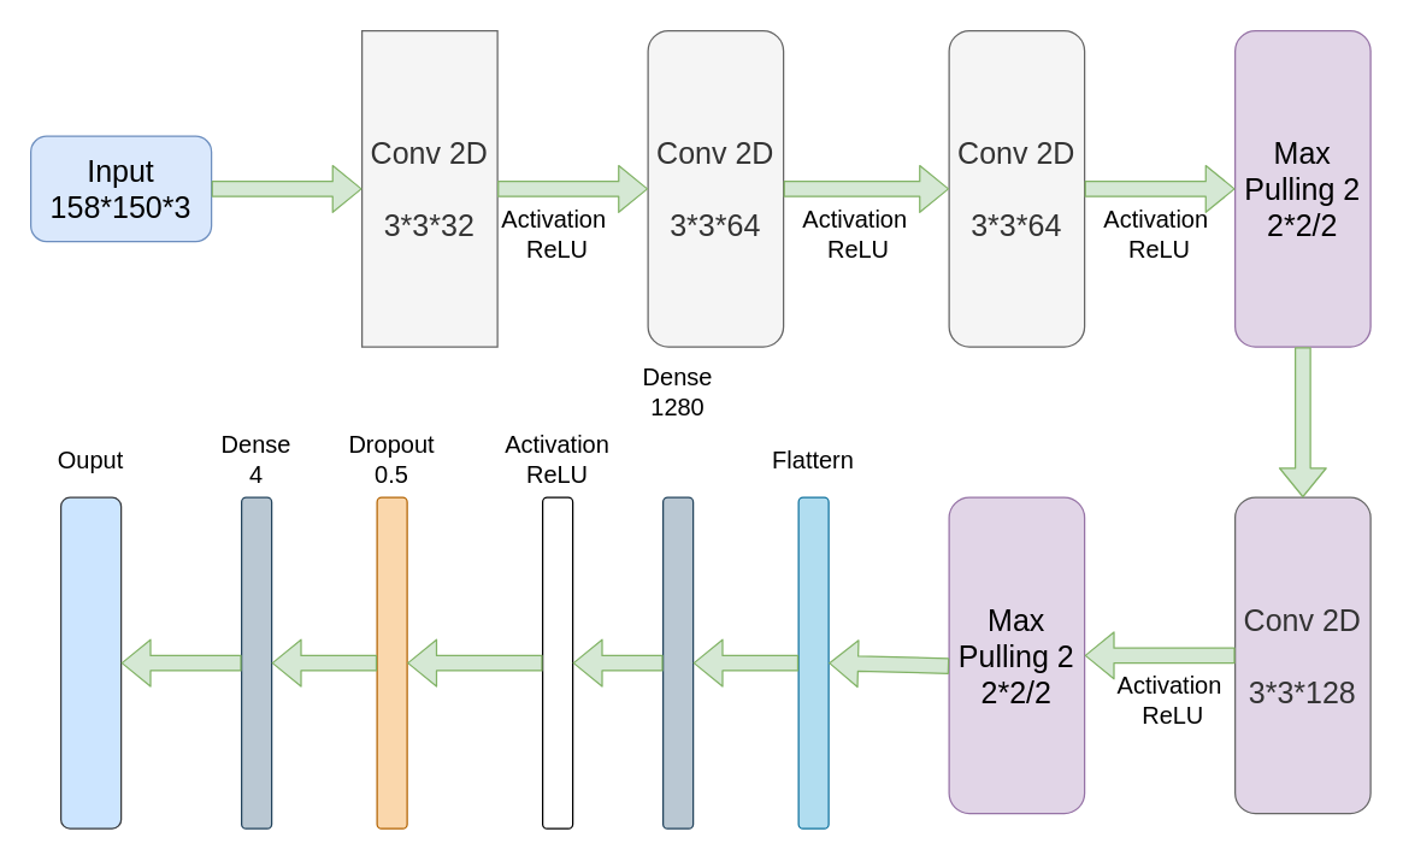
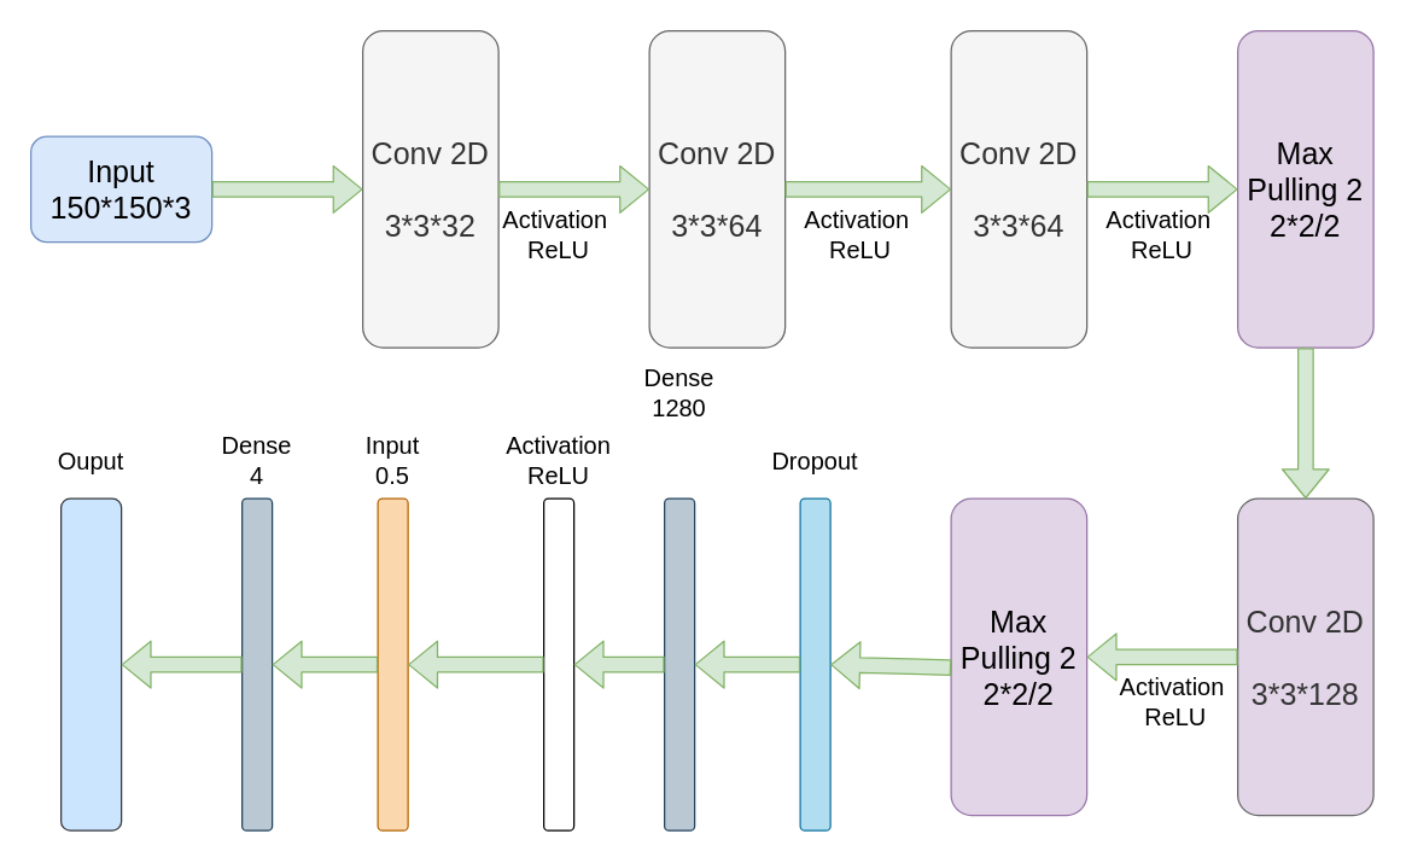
- <mxCell id="2" value="&lt;font style=&quot;font-size: 20px&quot;&gt;Input &lt;br&gt;158*150*3&lt;/font&gt;" style="rounded=1;whiteSpace=wrap;html=1;fillColor=#dae8fc;strokeColor=#6c8ebf;" vertex="1" parent="1"><mxGeometry x="20" y="90" width="120" height="70" as="geometry" /></mxCell>
+ <mxCell id="2" value="&lt;font style=&quot;font-size: 20px&quot;&gt;Input &lt;br&gt;150*150*3&lt;/font&gt;" style="rounded=1;whiteSpace=wrap;html=1;fillColor=#dae8fc;strokeColor=#6c8ebf;" vertex="1" parent="1"><mxGeometry x="20" y="90" width="120" height="70" as="geometry" /></mxCell>
- <mxCell id="3" value="&lt;font style=&quot;font-size: 20px&quot;&gt;Conv 2D&lt;br&gt;&lt;br&gt;3*3*32&lt;/font&gt;" style="whiteSpace=wrap;html=1;fillColor=#f5f5f5;strokeColor=#666666;fontColor=#333333;rounded=0;" vertex="1" parent="1"><mxGeometry x="240" y="20" width="90" height="210" as="geometry" /></mxCell>
+ <mxCell id="3" value="&lt;font style=&quot;font-size: 20px&quot;&gt;Conv 2D&lt;br&gt;&lt;br&gt;3*3*32&lt;/font&gt;" style="rounded=1;whiteSpace=wrap;html=1;fillColor=#f5f5f5;strokeColor=#666666;fontColor=#333333;" vertex="1" parent="1"><mxGeometry x="240" y="20" width="90" height="210" as="geometry" /></mxCell>
- <mxCell id="33" value="&lt;span style=&quot;font-size: 16px&quot;&gt;Dropout&lt;br&gt;0.5&lt;br&gt;&lt;/span&gt;" style="text;html=1;strokeColor=none;fillColor=none;align=center;verticalAlign=middle;whiteSpace=wrap;rounded=0;" vertex="1" parent="1"><mxGeometry x="230" y="290" width="60" height="30" as="geometry" /></mxCell>
+ <mxCell id="33" value="&lt;span style=&quot;font-size: 16px&quot;&gt;Input&lt;br&gt;0.5&lt;br&gt;&lt;/span&gt;" style="text;html=1;strokeColor=none;fillColor=none;align=center;verticalAlign=middle;whiteSpace=wrap;rounded=0;" vertex="1" parent="1"><mxGeometry x="230" y="290" width="60" height="30" as="geometry" /></mxCell>
- <mxCell id="30" value="&lt;span style=&quot;font-size: 16px&quot;&gt;Flattern&lt;/span&gt;" style="text;html=1;strokeColor=none;fillColor=none;align=center;verticalAlign=middle;whiteSpace=wrap;rounded=0;" vertex="1" parent="1"><mxGeometry x="510" y="290" width="60" height="30" as="geometry" /></mxCell>
+ <mxCell id="30" value="&lt;span style=&quot;font-size: 16px&quot;&gt;Dropout&lt;/span&gt;" style="text;html=1;strokeColor=none;fillColor=none;align=center;verticalAlign=middle;whiteSpace=wrap;rounded=0;" vertex="1" parent="1"><mxGeometry x="510" y="290" width="60" height="30" as="geometry" /></mxCell>
